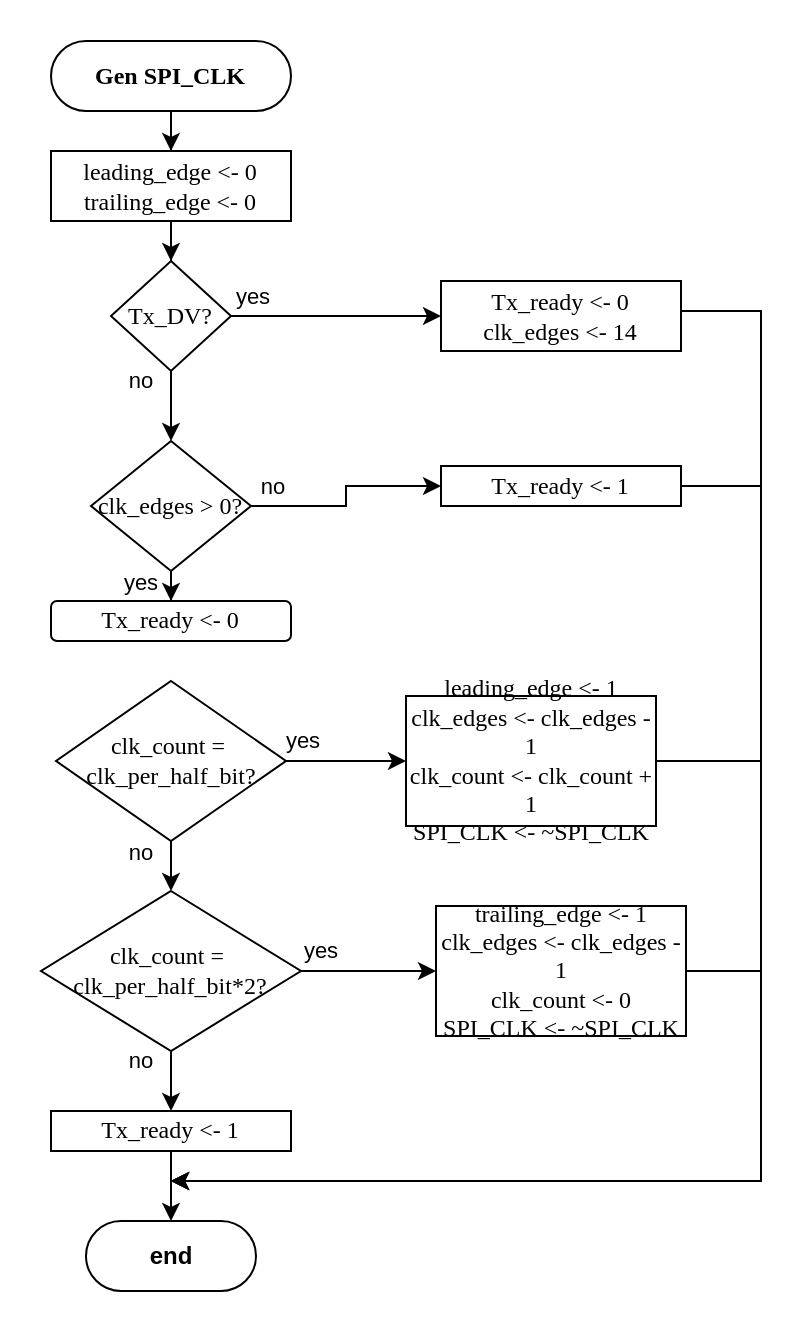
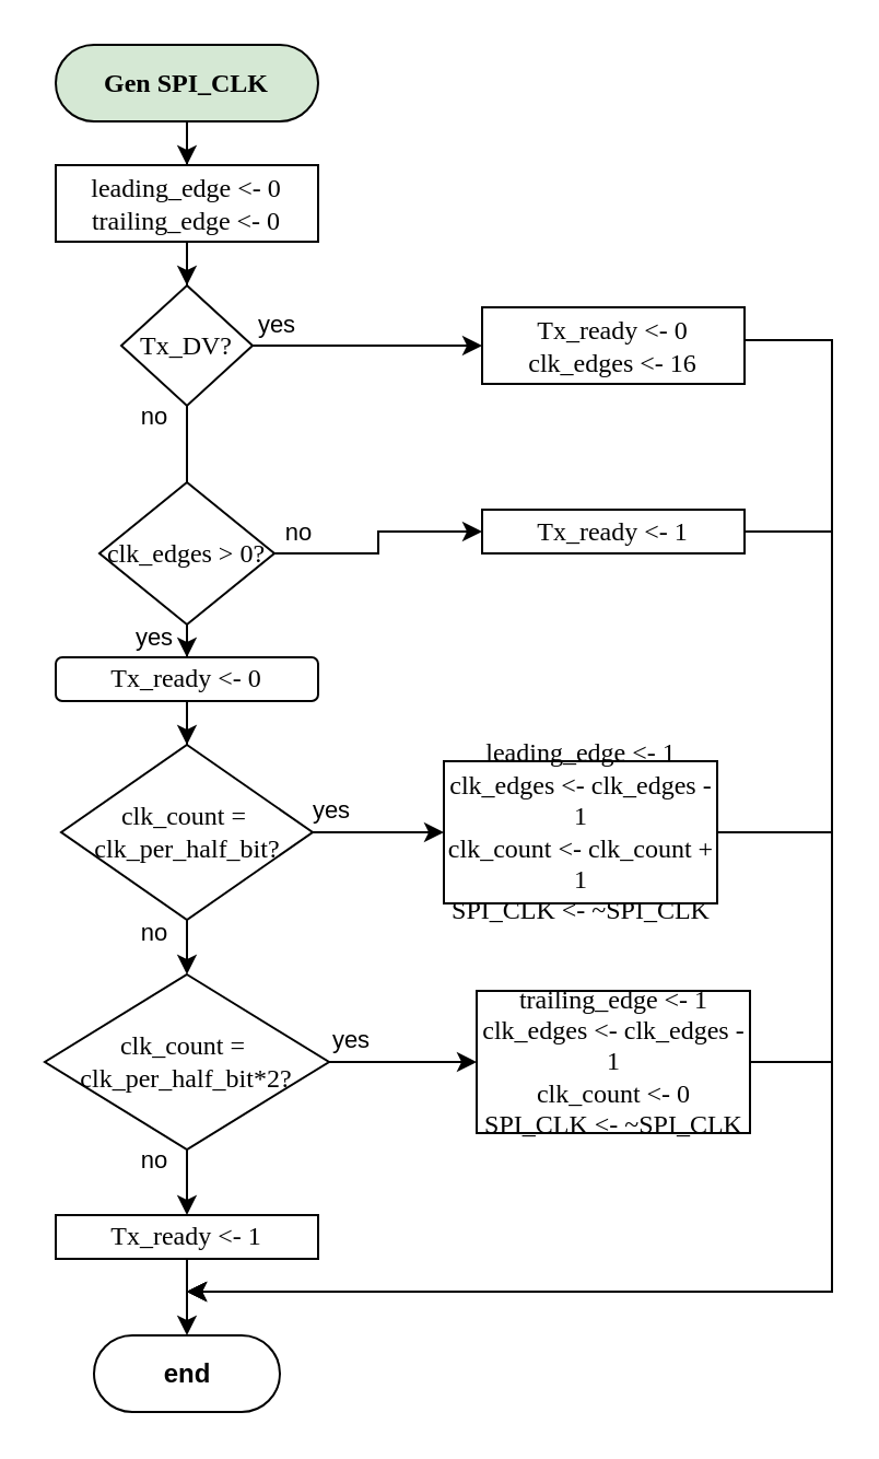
- <mxCell id="3" value="&lt;b&gt;Gen SPI_CLK&lt;/b&gt;" style="rounded=1;whiteSpace=wrap;html=1;arcSize=50;fontFamily=NewsGotT;" parent="1" vertex="1"><mxGeometry x="25" y="20" width="120" height="35" as="geometry" /></mxCell>
+ <mxCell id="3" value="&lt;b&gt;Gen SPI_CLK&lt;/b&gt;" style="rounded=1;whiteSpace=wrap;html=1;arcSize=50;fontFamily=NewsGotT;fillColor=#d5e8d4;" parent="1" vertex="1"><mxGeometry x="25" y="20" width="120" height="35" as="geometry" /></mxCell>
- <mxCell id="10" value="&lt;div&gt;Tx_ready &amp;lt;- 0&lt;/div&gt;&lt;div&gt;clk_edges &amp;lt;- 14&lt;/div&gt;" style="rounded=0;whiteSpace=wrap;html=1;fontFamily=NewsGotT;" parent="1" vertex="1"><mxGeometry x="220" y="140" width="120" height="35" as="geometry" /></mxCell>
+ <mxCell id="10" value="&lt;div&gt;Tx_ready &amp;lt;- 0&lt;/div&gt;&lt;div&gt;clk_edges &amp;lt;- 16&lt;/div&gt;" style="rounded=0;whiteSpace=wrap;html=1;fontFamily=NewsGotT;" parent="1" vertex="1"><mxGeometry x="220" y="140" width="120" height="35" as="geometry" /></mxCell>
- <mxCell id="7" value="no" style="edgeStyle=orthogonalEdgeStyle;rounded=0;orthogonalLoop=1;jettySize=auto;html=1;" parent="1" source="8" target="13" edge="1"><mxGeometry x="-0.778" y="-15" relative="1" as="geometry"><mxPoint as="offset" /></mxGeometry></mxCell>
+ <mxCell id="7" value="no" style="edgeStyle=orthogonalEdgeStyle;rounded=0;orthogonalLoop=1;jettySize=auto;html=1;endArrow=none;" parent="1" source="8" target="13" edge="1"><mxGeometry x="-0.778" y="-15" relative="1" as="geometry"><mxPoint as="offset" /></mxGeometry></mxCell>
+ <mxCell id="14" style="edgeStyle=orthogonalEdgeStyle;rounded=0;orthogonalLoop=1;jettySize=auto;html=1;" parent="1" source="15" target="18" edge="1"><mxGeometry relative="1" as="geometry" /></mxCell>
